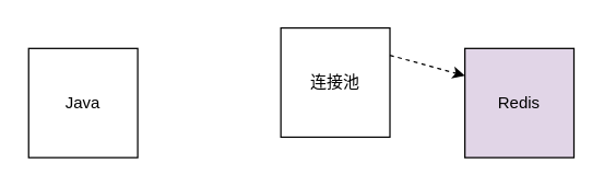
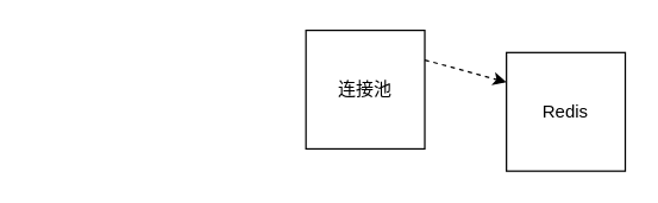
- <mxCell id="2" value="Java" style="rounded=0;whiteSpace=wrap;html=1;" vertex="1" parent="1"><mxGeometry x="20" y="35" width="80" height="80" as="geometry" /></mxCell>
- <mxCell id="4" value="Redis" style="rounded=0;whiteSpace=wrap;html=1;fillColor=#e1d5e7;" vertex="1" parent="1"><mxGeometry x="340" y="35" width="80" height="80" as="geometry" /></mxCell>
+ <mxCell id="4" value="Redis" style="rounded=0;whiteSpace=wrap;html=1;" vertex="1" parent="1"><mxGeometry x="340" y="35" width="80" height="80" as="geometry" /></mxCell>
